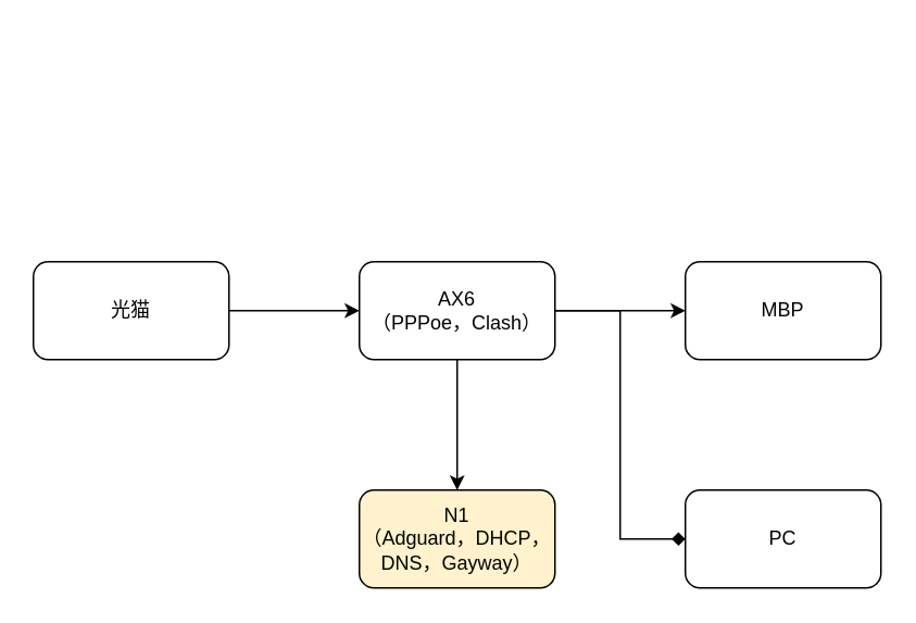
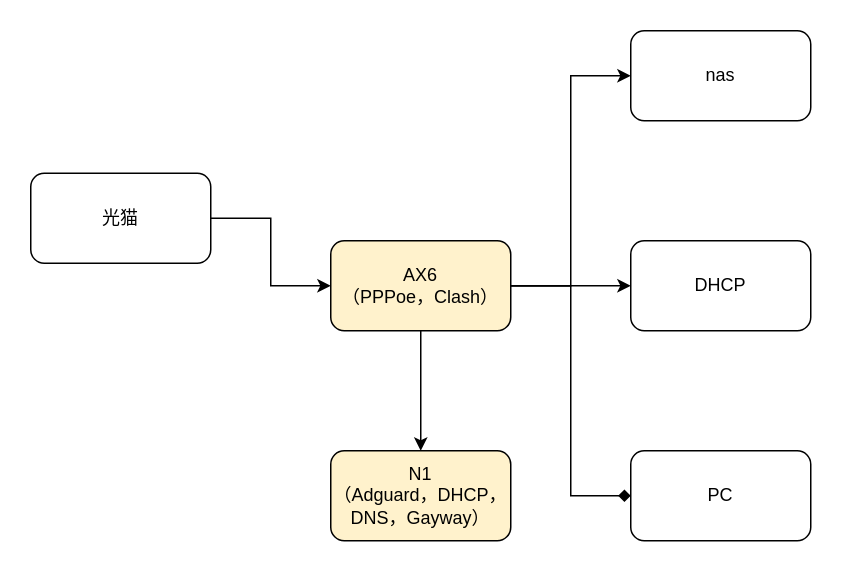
+ <mxCell id="12" value="nas" style="whiteSpace=wrap;html=1;rounded=1;" vertex="1" parent="1"><mxGeometry x="420" y="20" width="120" height="60" as="geometry" /></mxCell>
+ <mxCell id="7" value="" style="edgeStyle=orthogonalEdgeStyle;rounded=0;orthogonalLoop=1;jettySize=auto;html=1;" edge="1" parent="1" source="8" target="12"><mxGeometry relative="1" as="geometry"><Array as="points"><mxPoint x="380" y="190" /><mxPoint x="380" y="50" /></Array></mxGeometry></mxCell>
- <mxCell id="3" value="光猫" style="rounded=1;whiteSpace=wrap;html=1;" vertex="1" parent="1"><mxGeometry x="20" y="160" width="120" height="60" as="geometry" /></mxCell>
+ <mxCell id="3" value="光猫" style="rounded=1;whiteSpace=wrap;html=1;" vertex="1" parent="1"><mxGeometry x="20" y="115" width="120" height="60" as="geometry" /></mxCell>
- <mxCell id="8" value="AX6&lt;br&gt;（PPPoe，Clash）" style="whiteSpace=wrap;html=1;rounded=1;" vertex="1" parent="1"><mxGeometry x="220" y="160" width="120" height="60" as="geometry" /></mxCell>
+ <mxCell id="8" value="AX6&lt;br&gt;（PPPoe，Clash）" style="whiteSpace=wrap;html=1;rounded=1;fillColor=#fff2cc;" vertex="1" parent="1"><mxGeometry x="220" y="160" width="120" height="60" as="geometry" /></mxCell>
- <mxCell id="10" value="MBP" style="whiteSpace=wrap;html=1;rounded=1;" vertex="1" parent="1"><mxGeometry x="420" y="160" width="120" height="60" as="geometry" /></mxCell>
+ <mxCell id="10" value="DHCP" style="whiteSpace=wrap;html=1;rounded=1;" vertex="1" parent="1"><mxGeometry x="420" y="160" width="120" height="60" as="geometry" /></mxCell>
